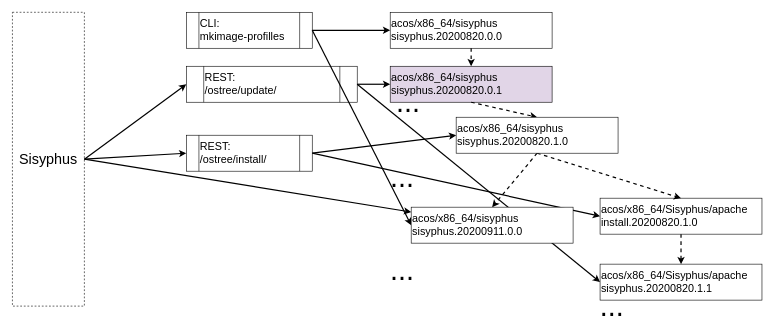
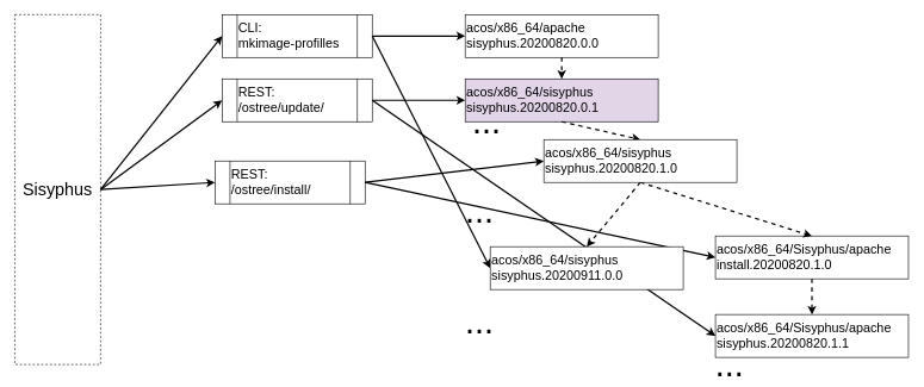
- <mxCell id="4" value="&lt;font style=&quot;font-size: 18px&quot;&gt;acos/x86_64/sisyphus&lt;br&gt;sisyphus.20200820.0.0&lt;br&gt;&lt;/font&gt;" style="rounded=0;whiteSpace=wrap;html=1;align=left;" parent="1" vertex="1"><mxGeometry x="650" y="20" width="270" height="60" as="geometry" /></mxCell>
+ <mxCell id="4" value="&lt;font style=&quot;font-size: 18px&quot;&gt;acos/x86_64/apache&lt;br&gt;sisyphus.20200820.0.0&lt;br&gt;&lt;/font&gt;" style="rounded=0;whiteSpace=wrap;html=1;align=left;" parent="1" vertex="1"><mxGeometry x="650" y="20" width="270" height="60" as="geometry" /></mxCell>
- <mxCell id="7" value="&lt;font style=&quot;font-size: 18px&quot;&gt;REST:&lt;br&gt;/ostree/update/&lt;br&gt;&lt;/font&gt;" style="shape=process;whiteSpace=wrap;html=1;backgroundOutline=1;align=left;" parent="1" vertex="1"><mxGeometry x="310" y="110" width="285" height="60" as="geometry" /></mxCell>
+ <mxCell id="7" value="&lt;font style=&quot;font-size: 18px&quot;&gt;REST:&lt;br&gt;/ostree/update/&lt;br&gt;&lt;/font&gt;" style="shape=process;whiteSpace=wrap;html=1;backgroundOutline=1;align=left;" parent="1" vertex="1"><mxGeometry x="310" y="110" width="210" height="60" as="geometry" /></mxCell>
- <mxCell id="12" value="&lt;font style=&quot;font-size: 18px&quot;&gt;REST:&lt;br&gt;/ostree/install/&lt;br&gt;&lt;/font&gt;" style="shape=process;whiteSpace=wrap;html=1;backgroundOutline=1;align=left;" parent="1" vertex="1"><mxGeometry x="310" y="225" width="210" height="60" as="geometry" /></mxCell>
+ <mxCell id="12" value="&lt;font style=&quot;font-size: 18px&quot;&gt;REST:&lt;br&gt;/ostree/install/&lt;br&gt;&lt;/font&gt;" style="shape=process;whiteSpace=wrap;html=1;backgroundOutline=1;align=left;" parent="1" vertex="1"><mxGeometry x="300" y="225" width="210" height="60" as="geometry" /></mxCell>
- <mxCell id="5" value="" style="endArrow=classic;html=1;exitX=1;exitY=0.5;exitDx=0;exitDy=0;strokeWidth=2;" parent="1" source="2" target="28" edge="1"><mxGeometry width="50" height="50" relative="1" as="geometry"><mxPoint x="620" y="230" as="sourcePoint" /><mxPoint x="670" y="180" as="targetPoint" /></mxGeometry></mxCell>
+ <mxCell id="5" value="" style="endArrow=classic;html=1;exitX=1;exitY=0.5;exitDx=0;exitDy=0;entryX=0;entryY=0.5;entryDx=0;entryDy=0;strokeWidth=2;" parent="1" source="2" target="3" edge="1"><mxGeometry width="50" height="50" relative="1" as="geometry"><mxPoint x="620" y="230" as="sourcePoint" /><mxPoint x="670" y="180" as="targetPoint" /></mxGeometry></mxCell>
